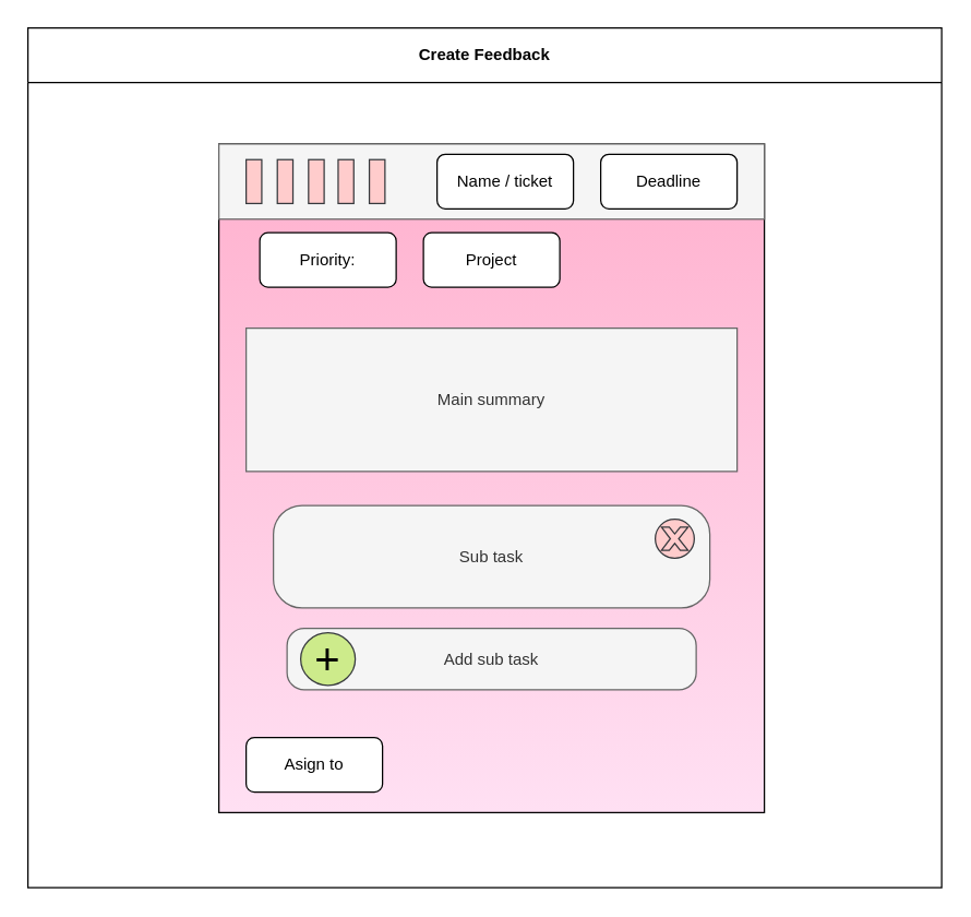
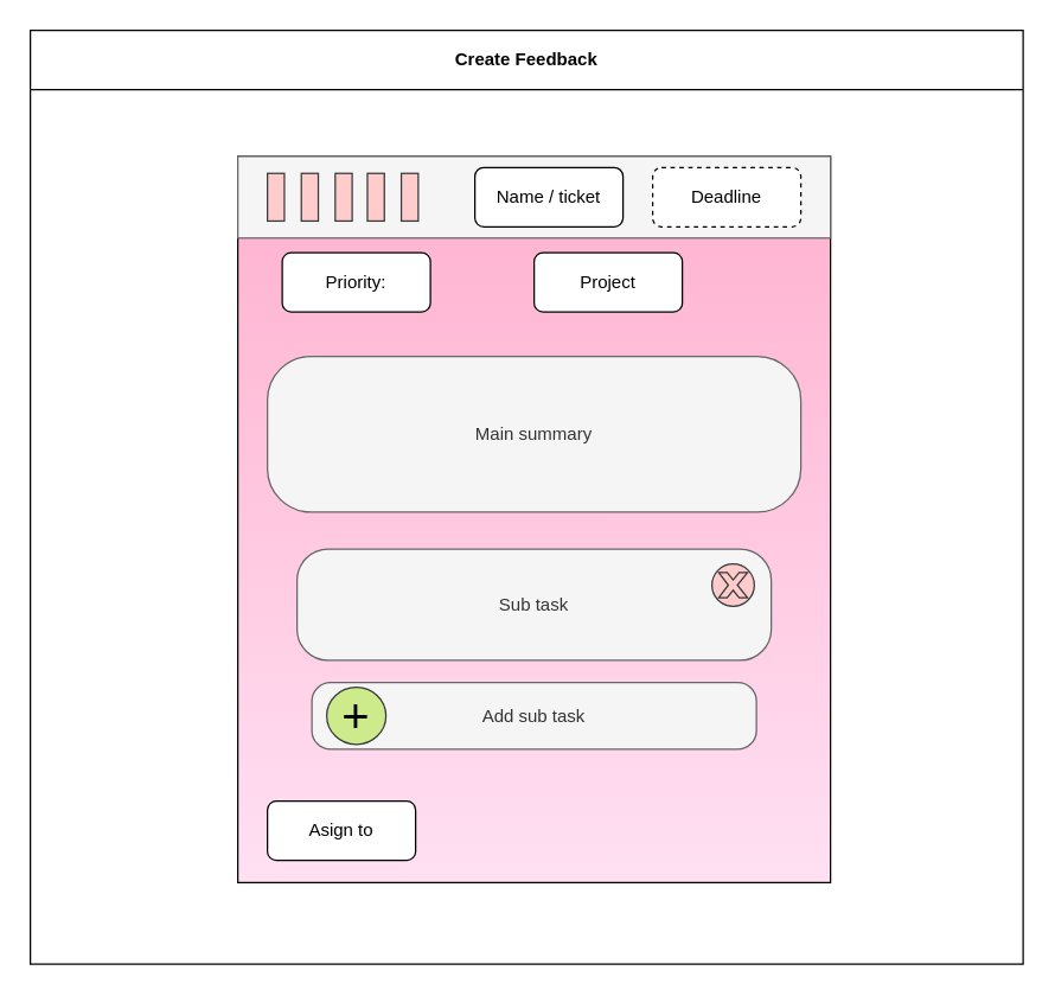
- <mxCell id="6" value="Deadline" style="rounded=1;whiteSpace=wrap;html=1;" vertex="1" parent="3"><mxGeometry x="280" y="7.56" width="100" height="40" as="geometry" /></mxCell>
+ <mxCell id="6" value="Deadline" style="rounded=1;whiteSpace=wrap;html=1;dashed=1;" vertex="1" parent="3"><mxGeometry x="280" y="7.56" width="100" height="40" as="geometry" /></mxCell>
- <mxCell id="9" value="Project" style="rounded=1;whiteSpace=wrap;html=1;" vertex="1" parent="3"><mxGeometry x="150" y="65" width="100" height="40" as="geometry" /></mxCell>
+ <mxCell id="9" value="Project" style="rounded=1;whiteSpace=wrap;html=1;" vertex="1" parent="3"><mxGeometry x="200" y="65" width="100" height="40" as="geometry" /></mxCell>
- <mxCell id="10" value="Main summary" style="whiteSpace=wrap;html=1;arcSize=28;fillColor=#f5f5f5;fontColor=#333333;strokeColor=#666666;rounded=0;" vertex="1" parent="3"><mxGeometry x="20" y="135" width="360" height="105" as="geometry" /></mxCell>
+ <mxCell id="10" value="Main summary" style="rounded=1;whiteSpace=wrap;html=1;arcSize=28;fillColor=#f5f5f5;fontColor=#333333;strokeColor=#666666;" vertex="1" parent="3"><mxGeometry x="20" y="135" width="360" height="105" as="geometry" /></mxCell>
